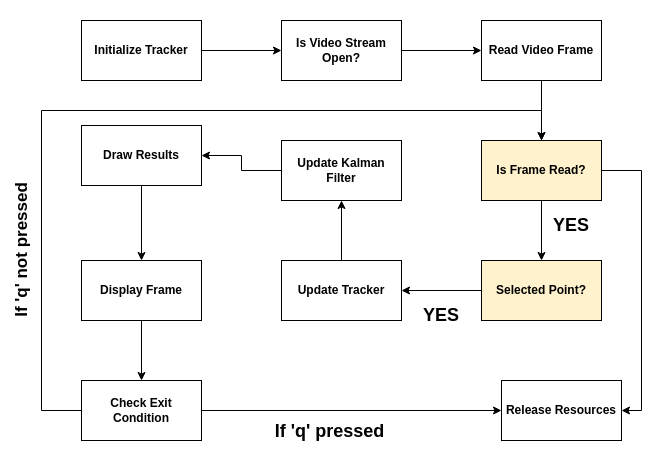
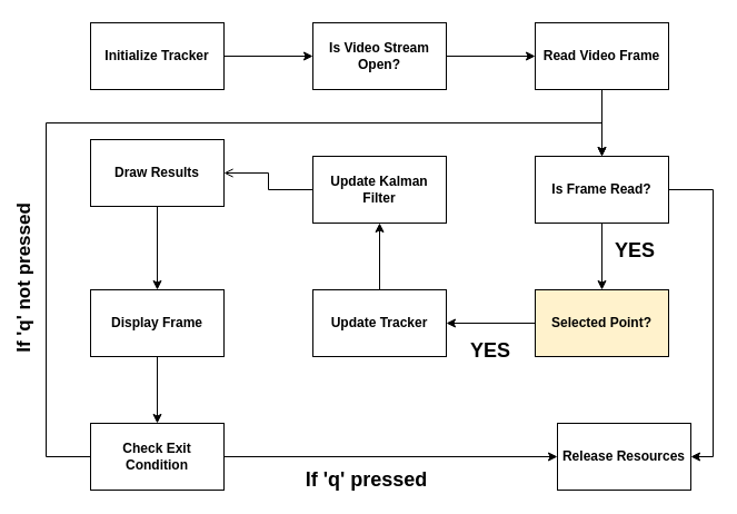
- <mxCell id="15" value="" style="edgeStyle=orthogonalEdgeStyle;rounded=0;orthogonalLoop=1;jettySize=auto;html=1;" edge="1" parent="1" source="16" target="18"><mxGeometry relative="1" as="geometry" /></mxCell>
+ <mxCell id="15" value="" style="edgeStyle=orthogonalEdgeStyle;rounded=0;orthogonalLoop=1;jettySize=auto;html=1;endArrow=open;" edge="1" parent="1" source="16" target="18"><mxGeometry relative="1" as="geometry" /></mxCell>
- <mxCell id="10" value="Is Frame Read?" style="rounded=0;whiteSpace=wrap;html=1;fontStyle=1;fillColor=#fff2cc;" vertex="1" parent="1"><mxGeometry x="481" y="140" width="120" height="60" as="geometry" /></mxCell>
+ <mxCell id="10" value="Is Frame Read?" style="rounded=0;whiteSpace=wrap;html=1;fontStyle=1" vertex="1" parent="1"><mxGeometry x="481" y="140" width="120" height="60" as="geometry" /></mxCell>
